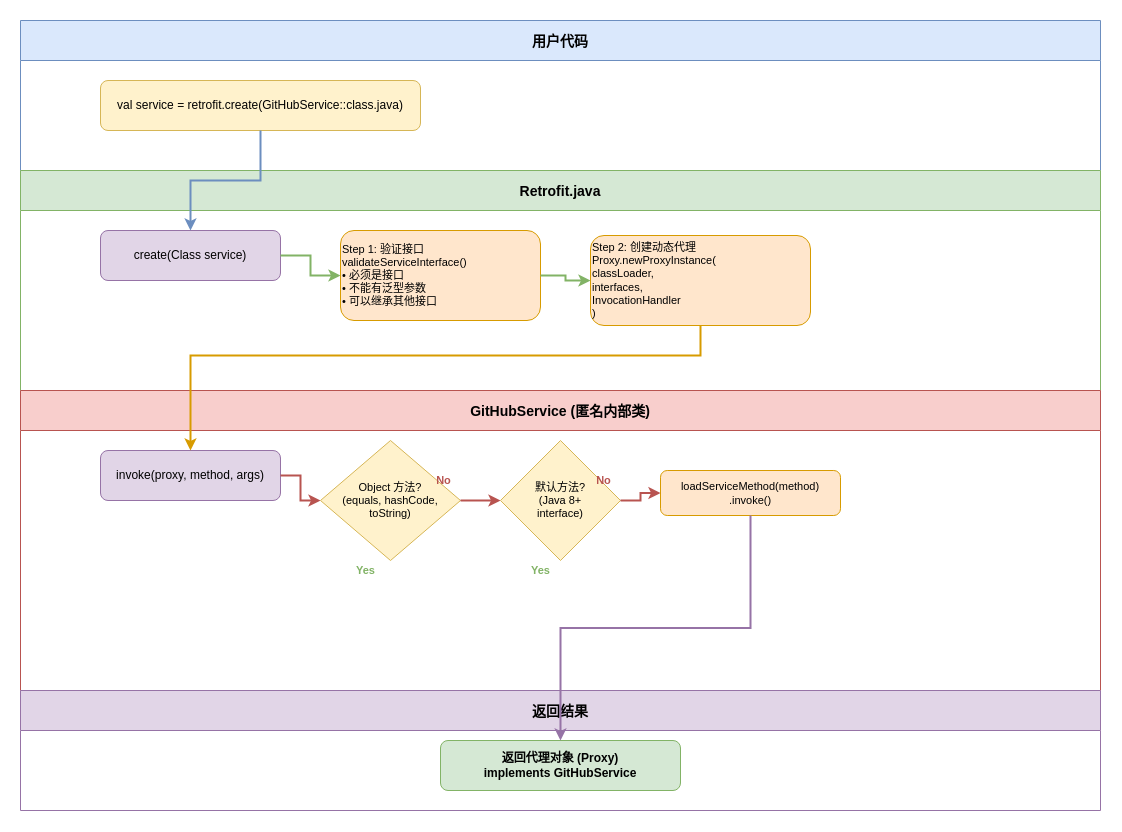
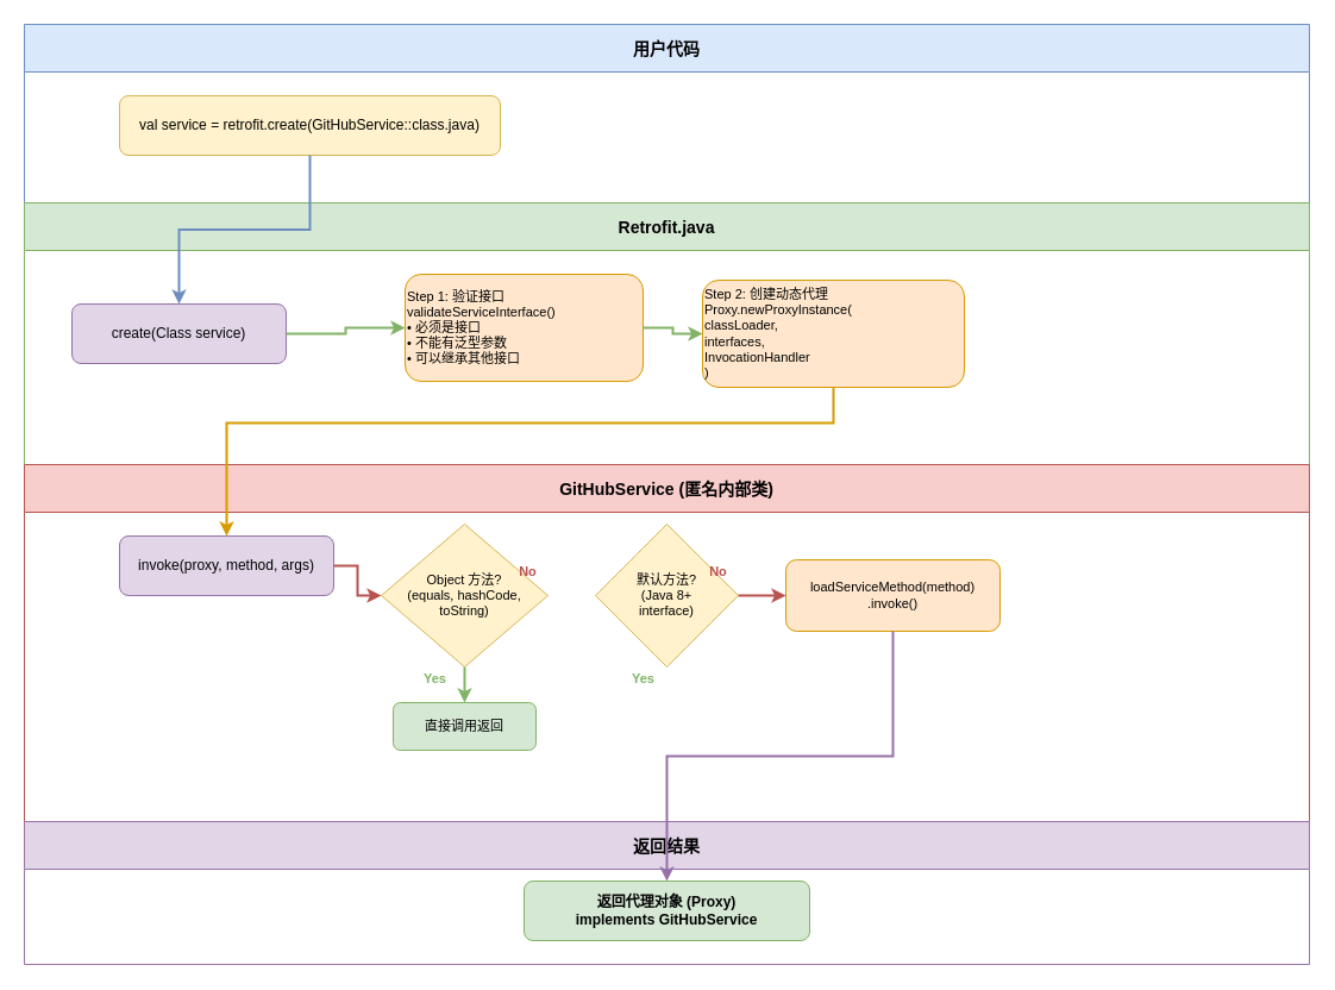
- <mxCell id="5" value="create(Class&lt;T&gt; service)" style="rounded=1;whiteSpace=wrap;html=1;fillColor=#e1d5e7;strokeColor=#9673a6;fontSize=12;" vertex="1" parent="4"><mxGeometry x="80" y="60" width="180" height="50" as="geometry" /></mxCell>
+ <mxCell id="5" value="create(Class&lt;T&gt; service)" style="rounded=1;whiteSpace=wrap;html=1;fillColor=#e1d5e7;strokeColor=#9673a6;fontSize=12;" vertex="1" parent="4"><mxGeometry x="40" y="85" width="180" height="50" as="geometry" /></mxCell>
- <mxCell id="13" value="loadServiceMethod(method)&#10;.invoke()" style="rounded=1;whiteSpace=wrap;html=1;fillColor=#ffe6cc;strokeColor=#d79b00;fontSize=11;" vertex="1" parent="8"><mxGeometry x="640" y="80" width="180" height="45" as="geometry" /></mxCell>
+ <mxCell id="13" value="loadServiceMethod(method)&#10;.invoke()" style="rounded=1;whiteSpace=wrap;html=1;fillColor=#ffe6cc;strokeColor=#d79b00;fontSize=11;" vertex="1" parent="8"><mxGeometry x="640" y="80" width="180" height="60" as="geometry" /></mxCell>
- <mxCell id="24" style="edgeStyle=orthogonalEdgeStyle;rounded=0;orthogonalLoop=1;jettySize=auto;html=1;exitX=1;exitY=0.5;entryX=0;entryY=0.5;strokeWidth=2;strokeColor=#b85450;" edge="1" parent="1" source="10" target="12"><mxGeometry relative="1" as="geometry" /></mxCell>
+ <mxCell id="22" style="edgeStyle=orthogonalEdgeStyle;rounded=0;orthogonalLoop=1;jettySize=auto;html=1;exitX=0.5;exitY=1;entryX=0.5;entryY=0;strokeWidth=2;strokeColor=#82b366;" edge="1" parent="1" source="10" target="11"><mxGeometry relative="1" as="geometry" /></mxCell>
+ <mxCell id="11" value="直接调用返回" style="rounded=1;whiteSpace=wrap;html=1;fillColor=#d5e8d4;strokeColor=#82b366;fontSize=11;" vertex="1" parent="8"><mxGeometry x="310" y="200" width="120" height="40" as="geometry" /></mxCell>
